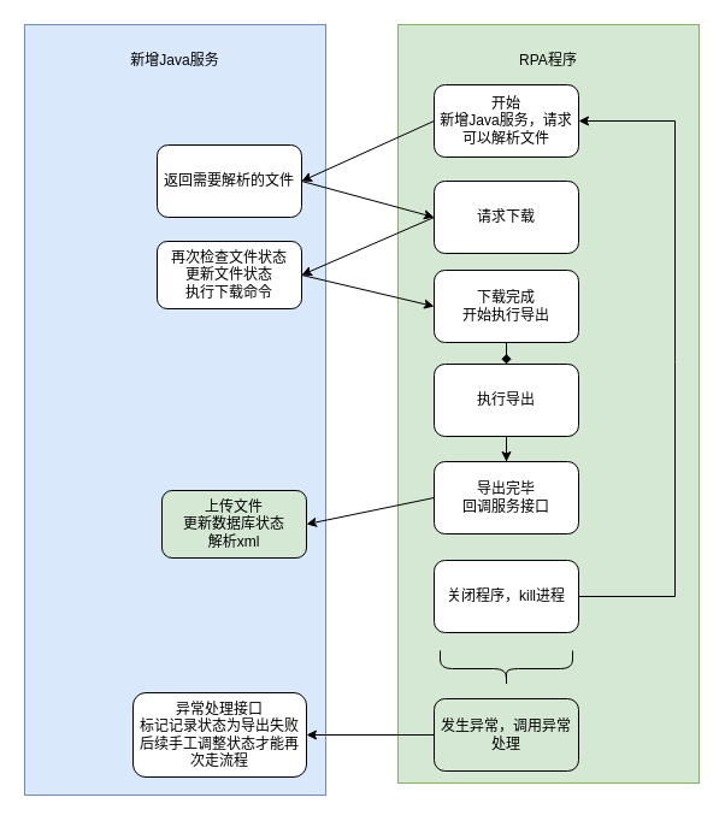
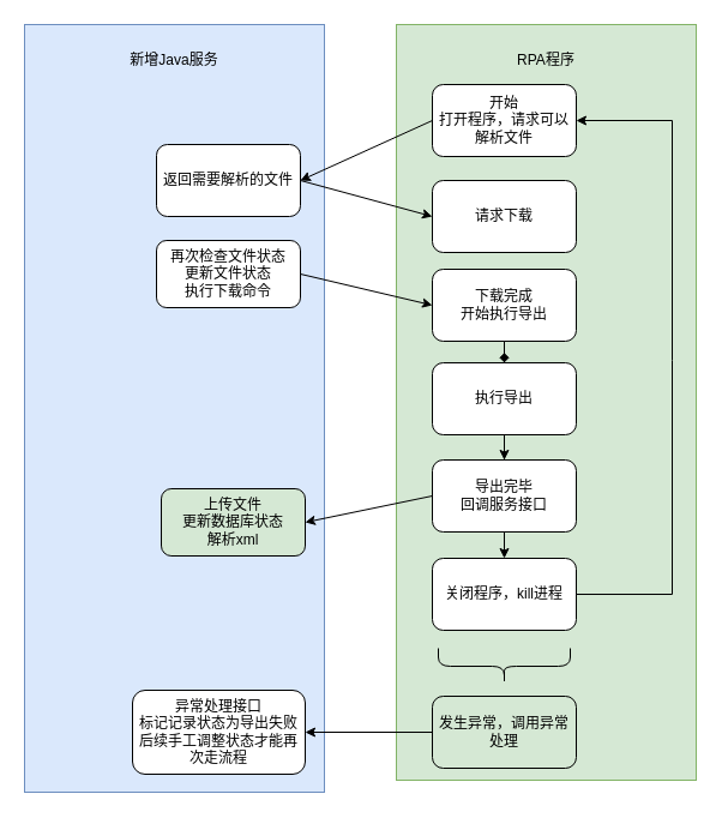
- <mxCell id="21" value="开始&lt;br&gt;新增Java服务，请求可以解析文件" style="rounded=1;whiteSpace=wrap;html=1;" vertex="1" parent="1"><mxGeometry x="360" y="70" width="120" height="60" as="geometry" /></mxCell>
+ <mxCell id="21" value="开始&lt;br&gt;打开程序，请求可以解析文件" style="rounded=1;whiteSpace=wrap;html=1;" vertex="1" parent="1"><mxGeometry x="360" y="70" width="120" height="60" as="geometry" /></mxCell>
- <mxCell id="10" value="" style="endArrow=classic;html=1;rounded=0;exitX=0;exitY=0.5;exitDx=0;exitDy=0;entryX=1;entryY=0.5;entryDx=0;entryDy=0;" edge="1" parent="1" source="6" target="9"><mxGeometry width="50" height="50" relative="1" as="geometry"><mxPoint x="270" y="320" as="sourcePoint" /><mxPoint x="320" y="270" as="targetPoint" /></mxGeometry></mxCell>
+ <mxCell id="16" style="edgeStyle=orthogonalEdgeStyle;rounded=0;orthogonalLoop=1;jettySize=auto;html=1;" edge="1" parent="1" source="17" target="20"><mxGeometry relative="1" as="geometry" /></mxCell>
